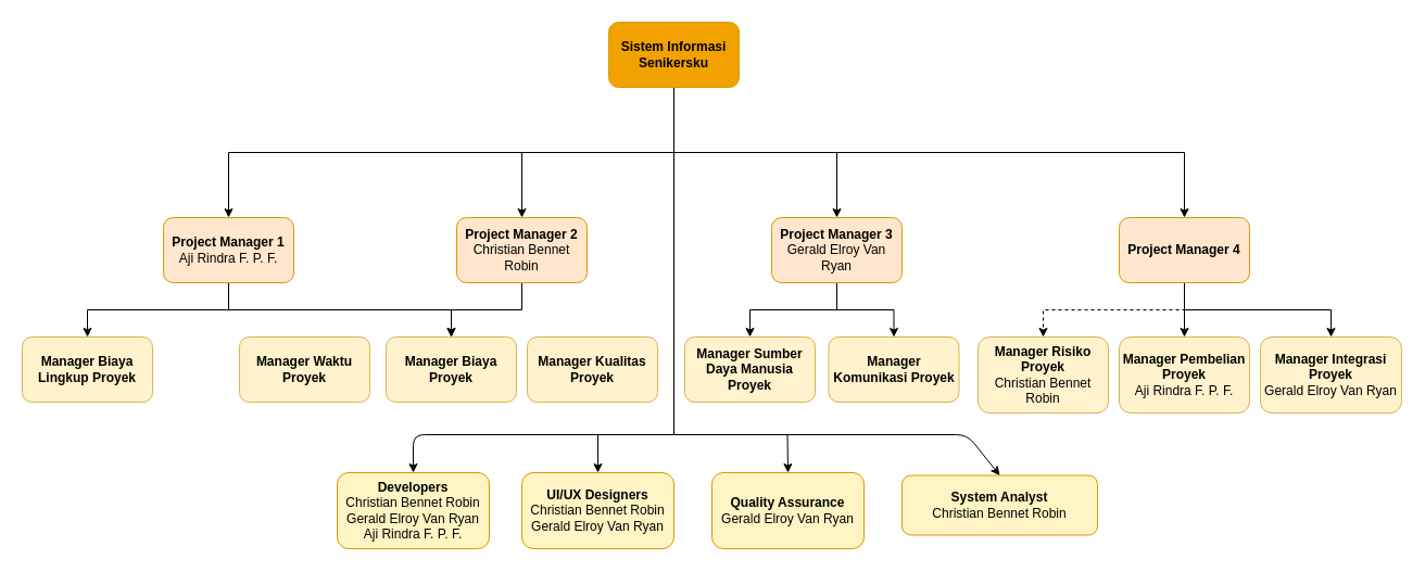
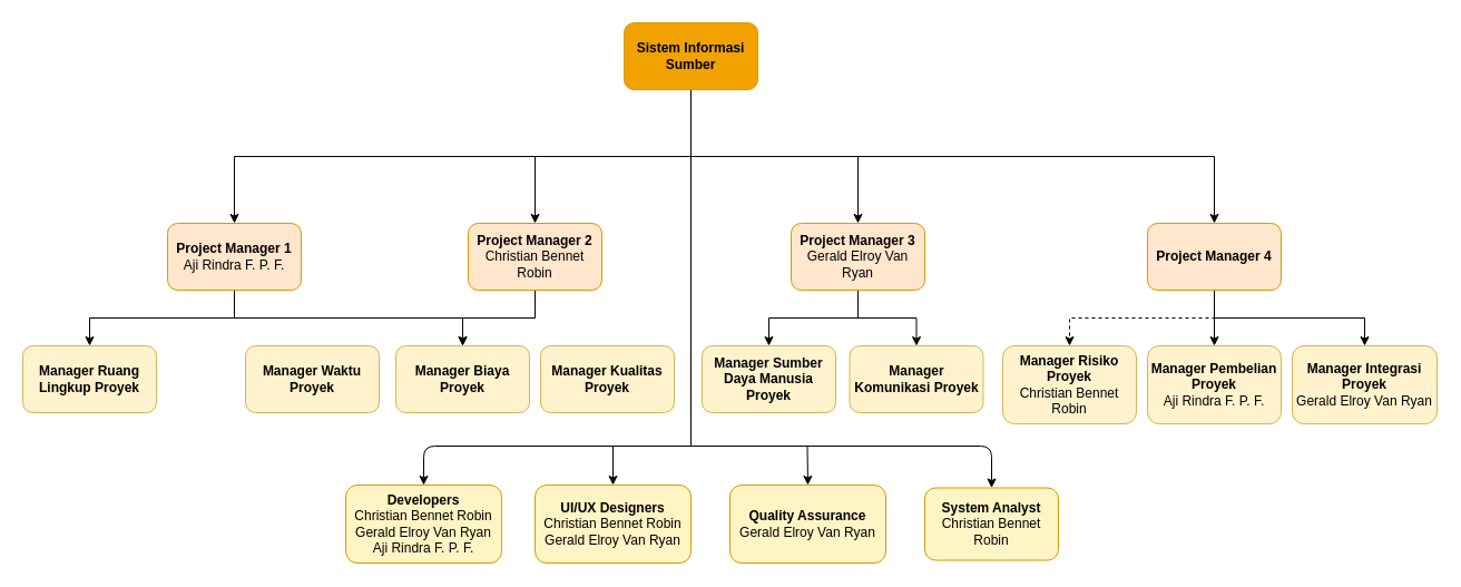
- <mxCell id="9" value="Sistem Informasi&lt;br&gt;Senikersku" style="rounded=1;whiteSpace=wrap;html=1;fontStyle=1;fillColor=#F2A200;strokeColor=#d79b00;" parent="1" vertex="1"><mxGeometry x="560" y="20" width="120" height="60" as="geometry" /></mxCell>
+ <mxCell id="9" value="Sistem Informasi&lt;br&gt;Sumber" style="rounded=1;whiteSpace=wrap;html=1;fontStyle=1;fillColor=#F2A200;strokeColor=#d79b00;" parent="1" vertex="1"><mxGeometry x="560" y="20" width="120" height="60" as="geometry" /></mxCell>
- <mxCell id="19" value="Manager Biaya Lingkup Proyek" style="rounded=1;whiteSpace=wrap;html=1;fontStyle=1;fillColor=#fff2cc;strokeColor=#d6b656;" parent="1" vertex="1"><mxGeometry x="20" y="310" width="120" height="60" as="geometry" /></mxCell>
+ <mxCell id="19" value="Manager Ruang Lingkup Proyek" style="rounded=1;whiteSpace=wrap;html=1;fontStyle=1;fillColor=#fff2cc;strokeColor=#d6b656;" parent="1" vertex="1"><mxGeometry x="20" y="310" width="120" height="60" as="geometry" /></mxCell>
- <mxCell id="30" value="System Analyst&lt;br&gt;&lt;span style=&quot;font-weight: 400&quot;&gt;Christian Bennet Robin&lt;/span&gt;" style="rounded=1;whiteSpace=wrap;html=1;fontStyle=1;fillColor=#FFF4C3;strokeColor=#d79b00;" parent="1" vertex="1"><mxGeometry x="830" y="437.5" width="180" height="55" as="geometry" /></mxCell>
+ <mxCell id="30" value="System Analyst&lt;br&gt;&lt;span style=&quot;font-weight: 400&quot;&gt;Christian Bennet Robin&lt;/span&gt;" style="rounded=1;whiteSpace=wrap;html=1;fontStyle=1;fillColor=#FFF4C3;strokeColor=#d79b00;" parent="1" vertex="1"><mxGeometry x="830" y="437.5" width="120" height="65" as="geometry" /></mxCell>
